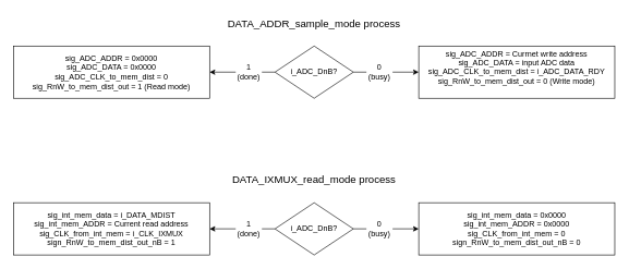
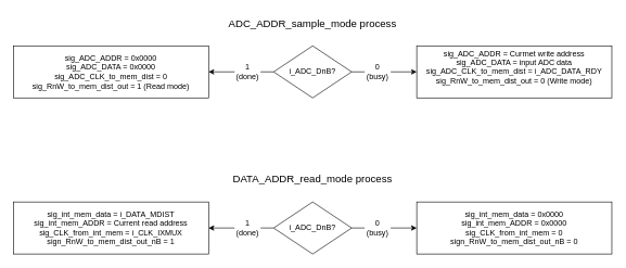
- <mxCell id="13" value="&lt;font style=&quot;font-size: 16px;&quot;&gt;DATA_ADDR_sample_mode process&lt;/font&gt;" style="text;html=1;align=center;verticalAlign=middle;whiteSpace=wrap;rounded=0;" vertex="1" parent="1"><mxGeometry x="332" y="20" width="296" height="30" as="geometry" /></mxCell>
+ <mxCell id="13" value="&lt;font style=&quot;font-size: 16px;&quot;&gt;ADC_ADDR_sample_mode process&lt;/font&gt;" style="text;html=1;align=center;verticalAlign=middle;whiteSpace=wrap;rounded=0;" vertex="1" parent="1"><mxGeometry x="332" y="20" width="296" height="30" as="geometry" /></mxCell>
- <mxCell id="14" value="&lt;font style=&quot;font-size: 16px;&quot;&gt;DATA_IXMUX_read_mode process&lt;/font&gt;" style="text;html=1;align=center;verticalAlign=middle;whiteSpace=wrap;rounded=0;" vertex="1" parent="1"><mxGeometry x="332" y="260" width="296" height="30" as="geometry" /></mxCell>
+ <mxCell id="14" value="&lt;font style=&quot;font-size: 16px;&quot;&gt;DATA_ADDR_read_mode process&lt;/font&gt;" style="text;html=1;align=center;verticalAlign=middle;whiteSpace=wrap;rounded=0;" vertex="1" parent="1"><mxGeometry x="332" y="260" width="296" height="30" as="geometry" /></mxCell>
